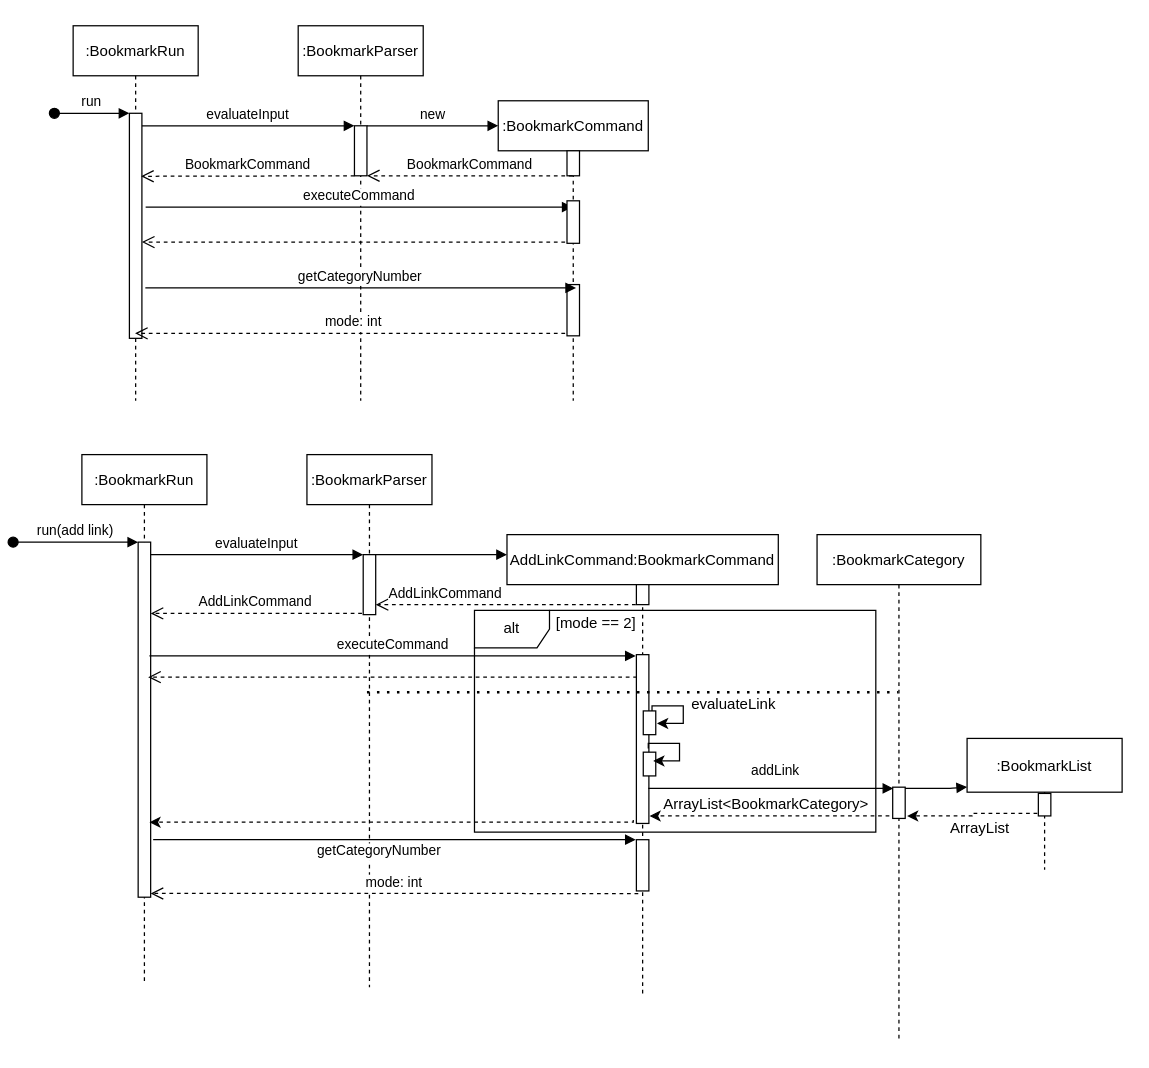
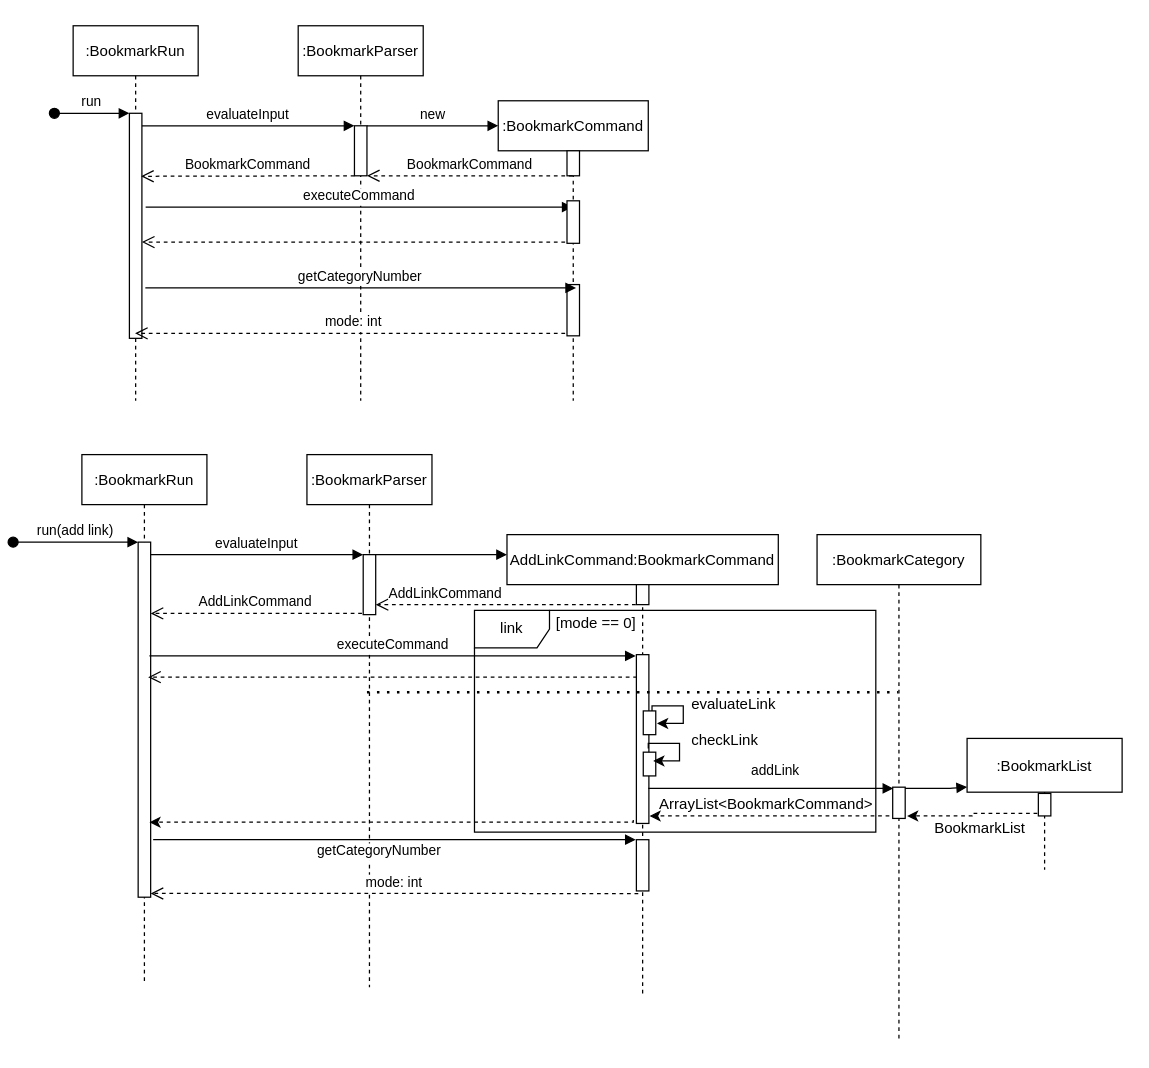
- <mxCell id="42" value="[mode == 2]" style="text;html=1;strokeColor=none;fillColor=none;align=center;verticalAlign=middle;whiteSpace=wrap;rounded=0;" parent="1" vertex="1"><mxGeometry x="404" y="487.5" width="69" height="20" as="geometry" /></mxCell>
+ <mxCell id="42" value="[mode == 0]" style="text;html=1;strokeColor=none;fillColor=none;align=center;verticalAlign=middle;whiteSpace=wrap;rounded=0;" parent="1" vertex="1"><mxGeometry x="404" y="487.5" width="69" height="20" as="geometry" /></mxCell>
- <mxCell id="40" value="alt" style="shape=umlFrame;whiteSpace=wrap;html=1;" parent="1" vertex="1"><mxGeometry x="341" y="487.5" width="321" height="177.5" as="geometry" /></mxCell>
+ <mxCell id="40" value="link" style="shape=umlFrame;whiteSpace=wrap;html=1;" parent="1" vertex="1"><mxGeometry x="341" y="487.5" width="321" height="177.5" as="geometry" /></mxCell>
+ <mxCell id="55" value="checkLink" style="text;html=1;align=center;verticalAlign=middle;resizable=0;points=[];autosize=1;" vertex="1" parent="1"><mxGeometry x="509" y="583" width="63" height="18" as="geometry" /></mxCell>
- <mxCell id="52" value="ArrayList&amp;lt;BookmarkCategory&amp;gt;" style="text;html=1;align=center;verticalAlign=middle;resizable=0;points=[];autosize=1;" parent="1" vertex="1"><mxGeometry x="487" y="633.5" width="174" height="18" as="geometry" /></mxCell>
+ <mxCell id="52" value="ArrayList&amp;lt;BookmarkCommand&amp;gt;" style="text;html=1;align=center;verticalAlign=middle;resizable=0;points=[];autosize=1;" parent="1" vertex="1"><mxGeometry x="487" y="633.5" width="174" height="18" as="geometry" /></mxCell>
- <mxCell id="50" value="ArrayList" style="text;html=1;align=center;verticalAlign=middle;resizable=0;points=[];autosize=1;" parent="1" vertex="1"><mxGeometry x="703" y="653" width="83" height="18" as="geometry" /></mxCell>
+ <mxCell id="50" value="BookmarkList" style="text;html=1;align=center;verticalAlign=middle;resizable=0;points=[];autosize=1;" parent="1" vertex="1"><mxGeometry x="703" y="653" width="83" height="18" as="geometry" /></mxCell>
